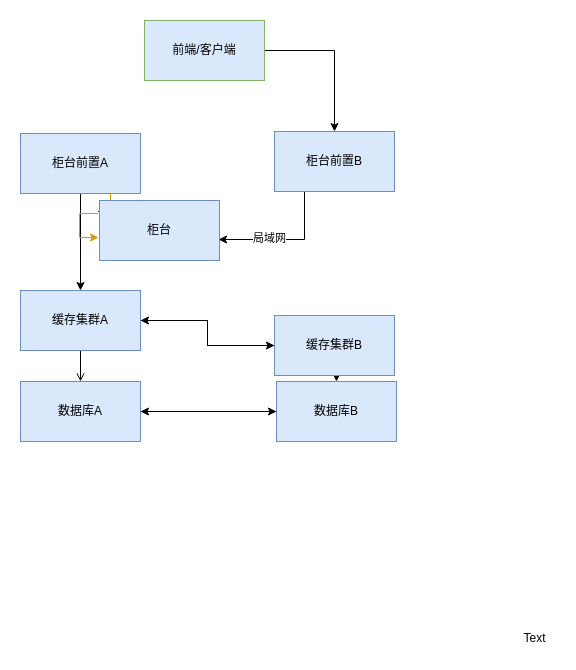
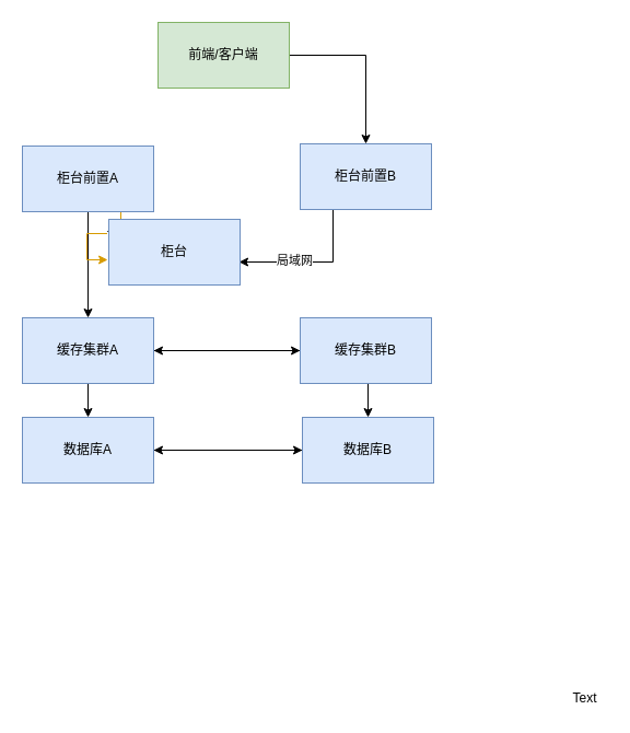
- <mxCell id="22" value="前端/客户端" style="rounded=0;whiteSpace=wrap;html=1;fillColor=#dae8fc;strokeColor=#82b366;" vertex="1" parent="1"><mxGeometry x="144" y="20" width="120" height="60" as="geometry" /></mxCell>
+ <mxCell id="22" value="前端/客户端" style="rounded=0;whiteSpace=wrap;html=1;fillColor=#d5e8d4;strokeColor=#82b366;" vertex="1" parent="1"><mxGeometry x="144" y="20" width="120" height="60" as="geometry" /></mxCell>
- <mxCell id="14" value="缓存集群B" style="rounded=0;whiteSpace=wrap;html=1;fillColor=#dae8fc;strokeColor=#6c8ebf;" vertex="1" parent="1"><mxGeometry x="274" y="315" width="120" height="60" as="geometry" /></mxCell>
+ <mxCell id="14" value="缓存集群B" style="rounded=0;whiteSpace=wrap;html=1;fillColor=#dae8fc;strokeColor=#6c8ebf;" vertex="1" parent="1"><mxGeometry x="274" y="290" width="120" height="60" as="geometry" /></mxCell>
- <mxCell id="10" style="edgeStyle=orthogonalEdgeStyle;rounded=0;orthogonalLoop=1;jettySize=auto;html=1;exitX=0.5;exitY=1;exitDx=0;exitDy=0;entryX=0.5;entryY=0;entryDx=0;entryDy=0;endArrow=open;" edge="1" parent="1" source="11" target="17"><mxGeometry relative="1" as="geometry" /></mxCell>
+ <mxCell id="10" style="edgeStyle=orthogonalEdgeStyle;rounded=0;orthogonalLoop=1;jettySize=auto;html=1;exitX=0.5;exitY=1;exitDx=0;exitDy=0;entryX=0.5;entryY=0;entryDx=0;entryDy=0;" edge="1" parent="1" source="11" target="17"><mxGeometry relative="1" as="geometry" /></mxCell>
